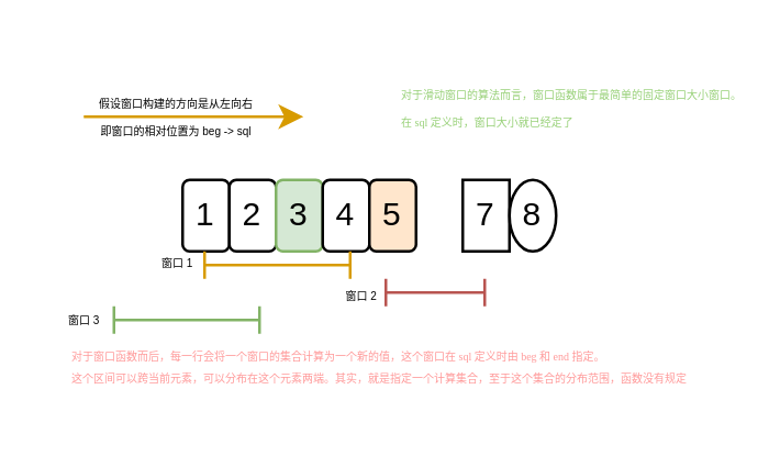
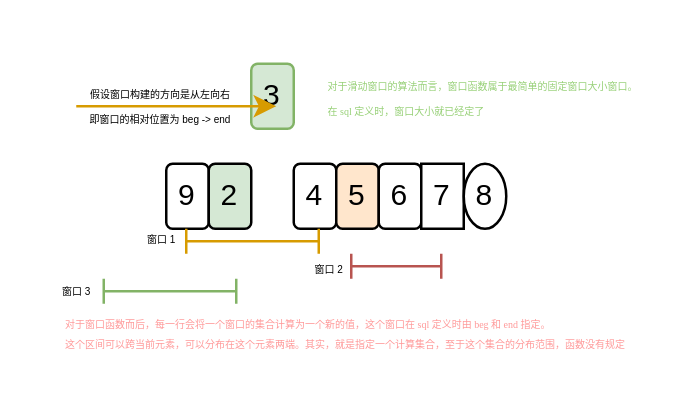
- <mxCell id="19" value="&lt;p style=&quot;line-height: 60%;&quot;&gt;&lt;font face=&quot;Comic Sans MS&quot; color=&quot;#97d077&quot; style=&quot;font-size: 4px;&quot;&gt;对于滑动窗口的算法而言，窗口函数属于最简单的固定窗口大小窗口。在 sql 定义时，窗口大小就已经定了&lt;/font&gt;&lt;/p&gt;" style="text;html=1;align=left;verticalAlign=middle;whiteSpace=wrap;rounded=0;fillColor=default;strokeColor=none;" vertex="1" parent="1"><mxGeometry x="144" y="23" width="129" height="30" as="geometry" /></mxCell>
+ <mxCell id="19" value="&lt;p style=&quot;line-height: 60%;&quot;&gt;&lt;font face=&quot;Comic Sans MS&quot; color=&quot;#97d077&quot; style=&quot;font-size: 4px;&quot;&gt;对于滑动窗口的算法而言，窗口函数属于最简单的固定窗口大小窗口。在 sql 定义时，窗口大小就已经定了&lt;/font&gt;&lt;/p&gt;" style="text;html=1;align=left;verticalAlign=middle;whiteSpace=wrap;rounded=0;fillColor=default;strokeColor=none;" vertex="1" parent="1"><mxGeometry x="129" y="23" width="129" height="30" as="geometry" /></mxCell>
- <mxCell id="15" value="&lt;font style=&quot;font-size: 4px;&quot;&gt;即窗口的相对位置为 beg -&amp;gt; sql&lt;/font&gt;" style="text;html=1;align=center;verticalAlign=middle;whiteSpace=wrap;rounded=0;" vertex="1" parent="1"><mxGeometry x="34" y="30" width="60" height="30" as="geometry" /></mxCell>
+ <mxCell id="15" value="&lt;font style=&quot;font-size: 4px;&quot;&gt;即窗口的相对位置为 beg -&amp;gt; end&lt;/font&gt;" style="text;html=1;align=center;verticalAlign=middle;whiteSpace=wrap;rounded=0;" vertex="1" parent="1"><mxGeometry x="34" y="30" width="60" height="30" as="geometry" /></mxCell>
- <mxCell id="2" value="1" style="rounded=1;whiteSpace=wrap;html=1;" vertex="1" parent="1"><mxGeometry x="66" y="65" width="17" height="26" as="geometry" /></mxCell>
+ <mxCell id="2" value="9" style="rounded=1;whiteSpace=wrap;html=1;" vertex="1" parent="1"><mxGeometry x="66" y="65" width="17" height="26" as="geometry" /></mxCell>
- <mxCell id="3" value="2" style="rounded=1;whiteSpace=wrap;html=1;" vertex="1" parent="1"><mxGeometry x="83" y="65" width="17" height="26" as="geometry" /></mxCell>
+ <mxCell id="3" value="2" style="rounded=1;whiteSpace=wrap;html=1;fillColor=#d5e8d4;" vertex="1" parent="1"><mxGeometry x="83" y="65" width="17" height="26" as="geometry" /></mxCell>
- <mxCell id="4" value="3" style="rounded=1;whiteSpace=wrap;html=1;fillColor=#d5e8d4;strokeColor=#82b366;" vertex="1" parent="1"><mxGeometry x="100" y="65" width="17" height="26" as="geometry" /></mxCell>
+ <mxCell id="4" value="3" style="rounded=1;whiteSpace=wrap;html=1;fillColor=#d5e8d4;strokeColor=#82b366;" vertex="1" parent="1"><mxGeometry x="100" y="25" width="17" height="26" as="geometry" /></mxCell>
+ <mxCell id="7" value="6" style="rounded=1;whiteSpace=wrap;html=1;" vertex="1" parent="1"><mxGeometry x="151" y="65" width="17" height="26" as="geometry" /></mxCell>
